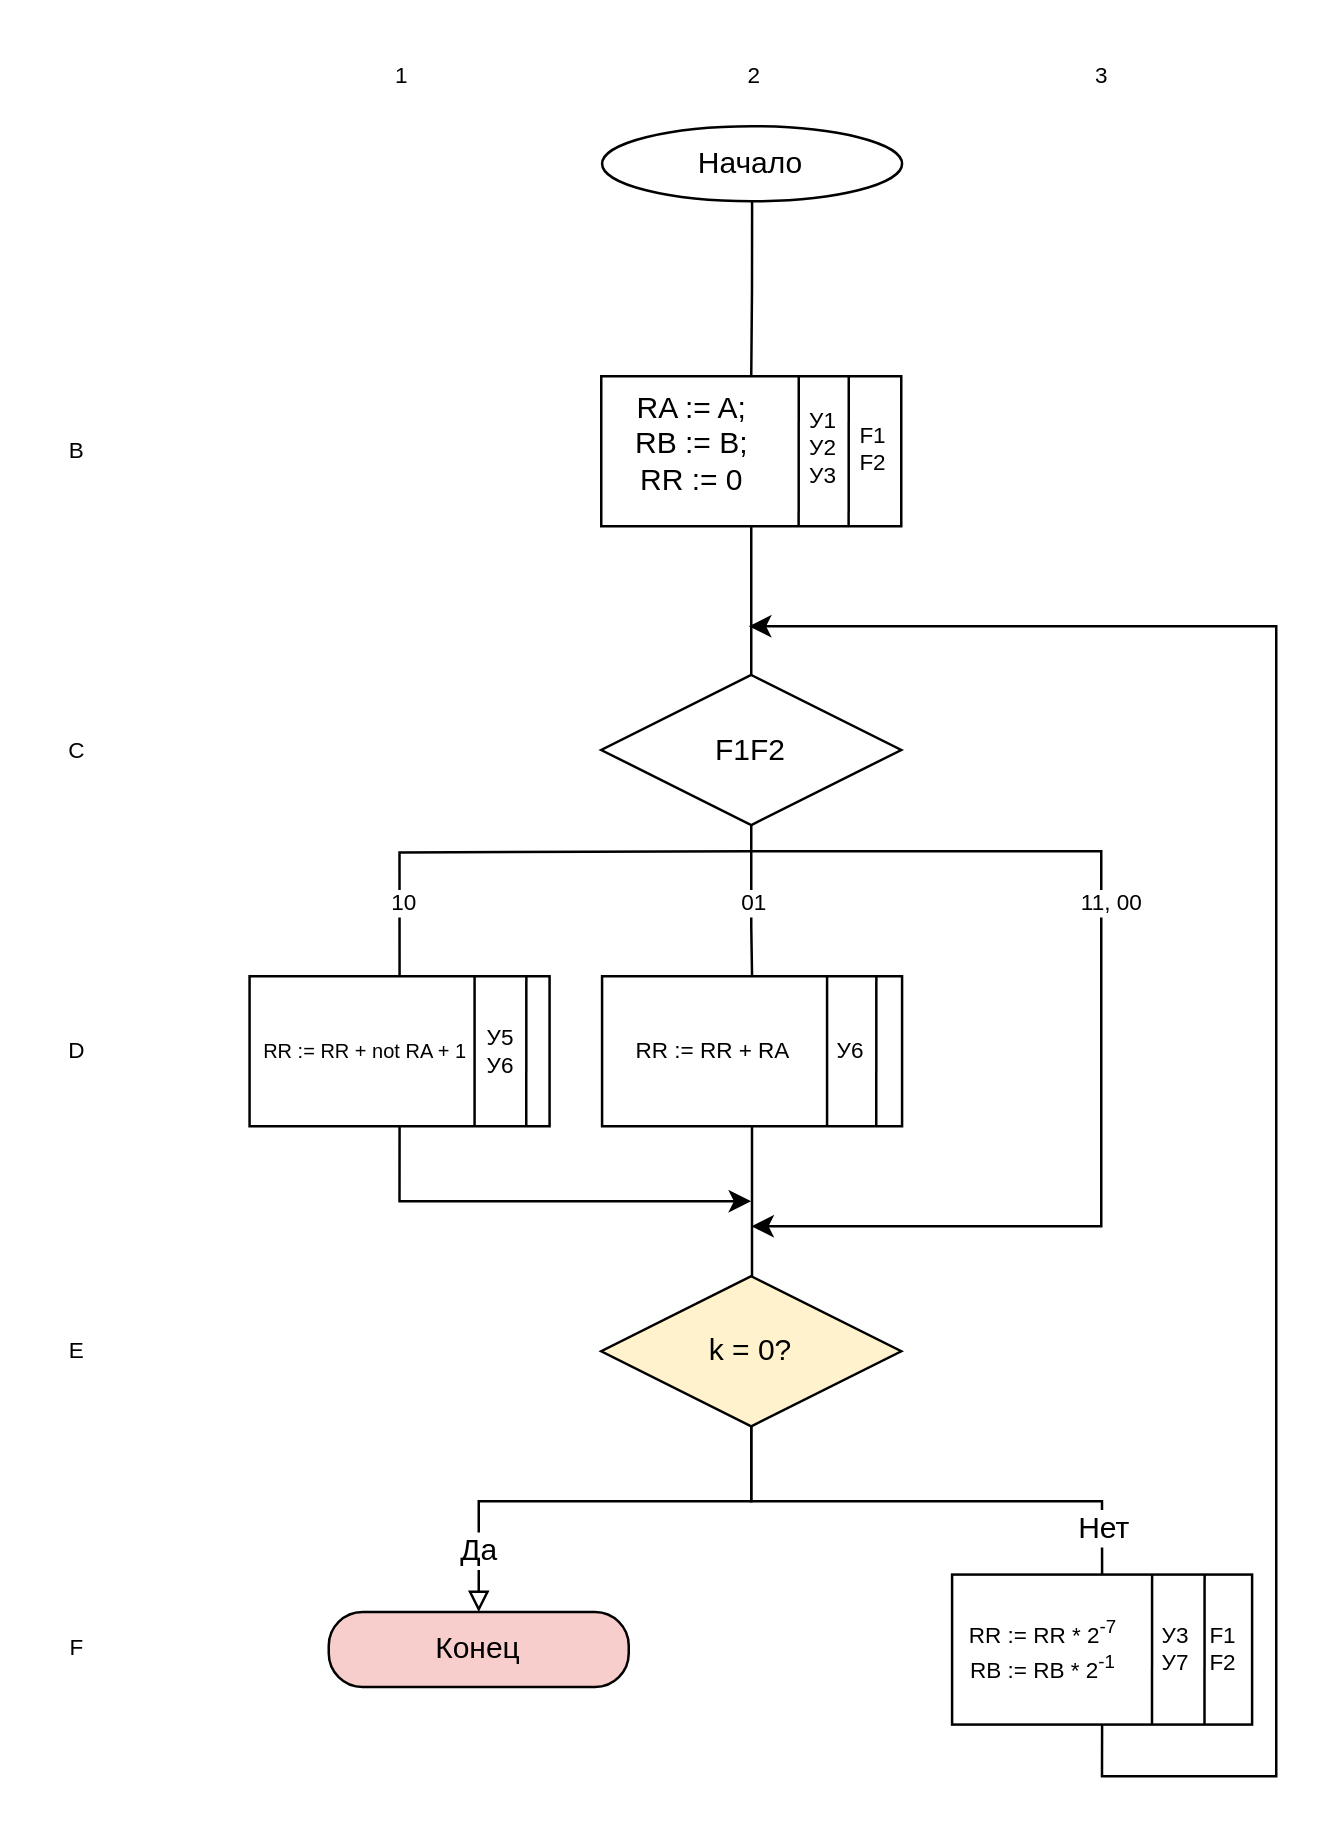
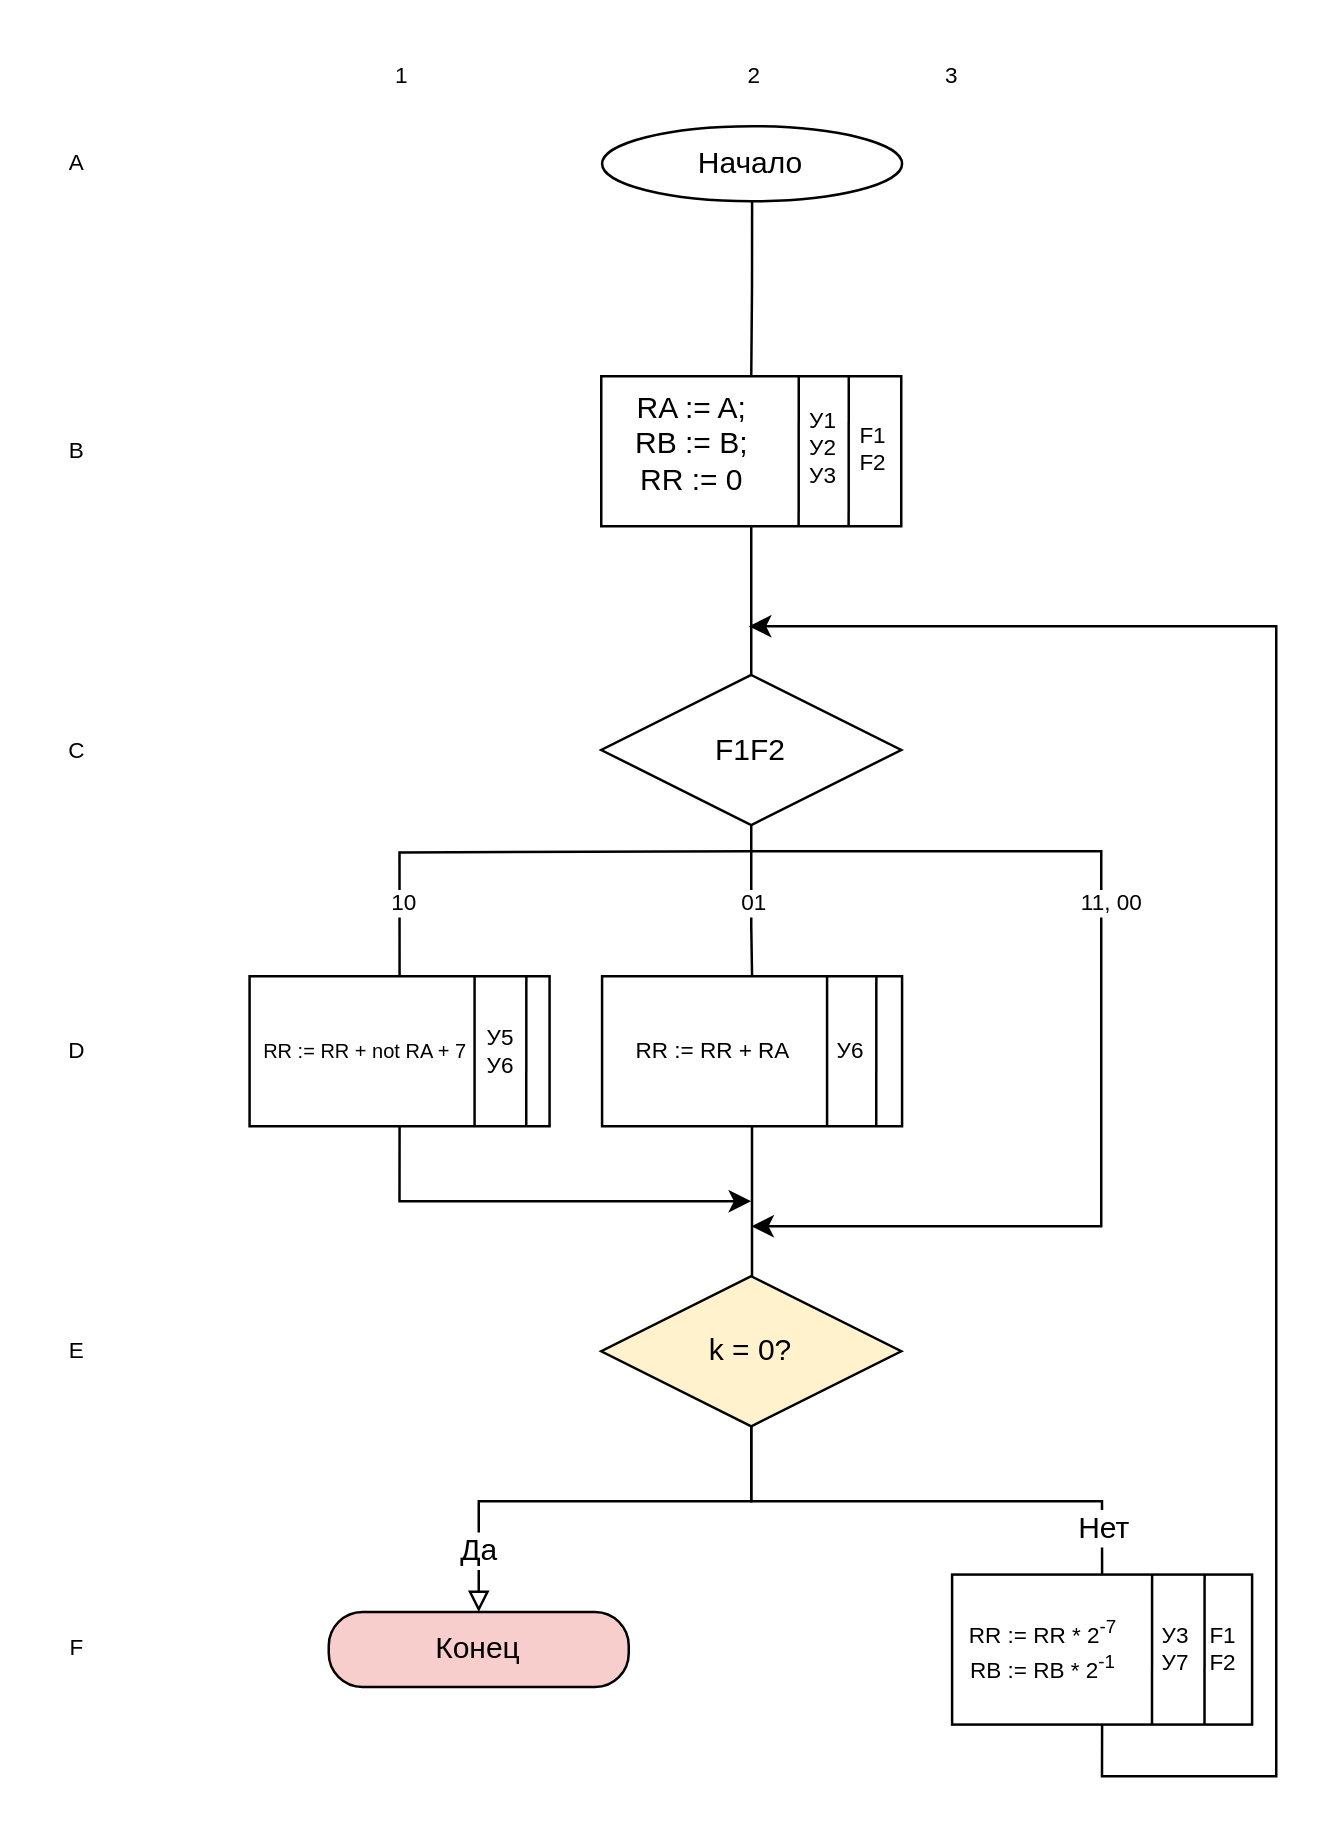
- <mxCell id="35" value="3" style="text;html=1;align=center;verticalAlign=middle;resizable=0;points=[];autosize=1;fontSize=9;" parent="1" vertex="1"><mxGeometry x="430.34" y="20" width="20" height="20" as="geometry" /></mxCell>
+ <mxCell id="35" value="3" style="text;html=1;align=center;verticalAlign=middle;resizable=0;points=[];autosize=1;fontSize=9;" parent="1" vertex="1"><mxGeometry x="370.34" y="20" width="20" height="20" as="geometry" /></mxCell>
+ <mxCell id="36" value="A" style="text;html=1;align=center;verticalAlign=middle;resizable=0;points=[];autosize=1;fontSize=9;" parent="1" vertex="1"><mxGeometry x="20" y="55" width="20" height="20" as="geometry" /></mxCell>
- <mxCell id="31" value="RR := RR + not RA + 1" style="text;strokeColor=none;fillColor=none;align=center;verticalAlign=middle;rounded=0;fontSize=8;fontStyle=0" parent="1" vertex="1"><mxGeometry x="110" y="397.5" width="71.67" height="45" as="geometry" /></mxCell>
+ <mxCell id="31" value="RR := RR + not RA + 7" style="text;strokeColor=none;fillColor=none;align=center;verticalAlign=middle;rounded=0;fontSize=8;fontStyle=0" parent="1" vertex="1"><mxGeometry x="110" y="397.5" width="71.67" height="45" as="geometry" /></mxCell>
